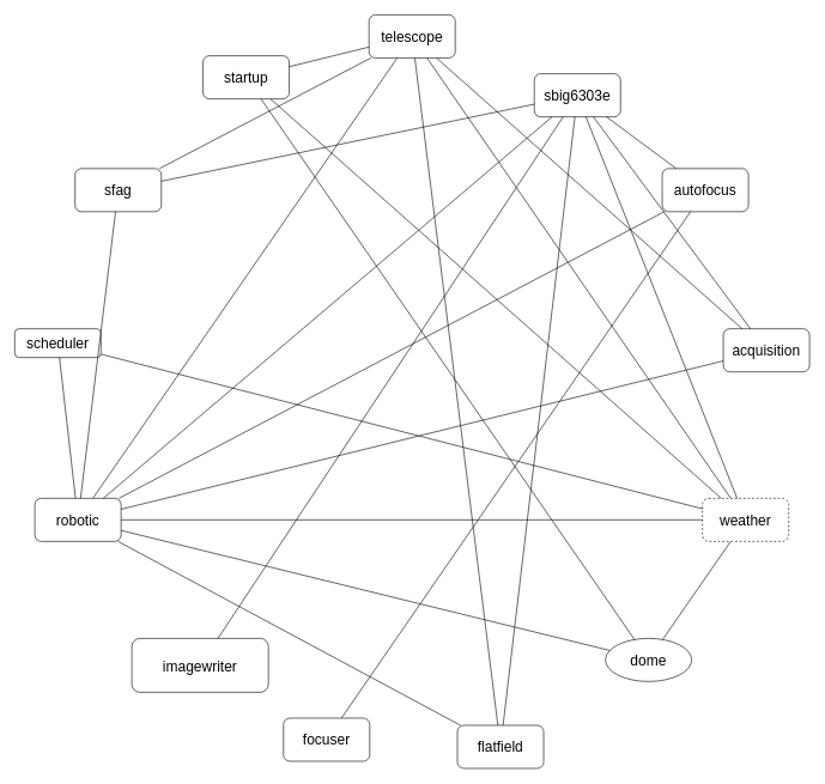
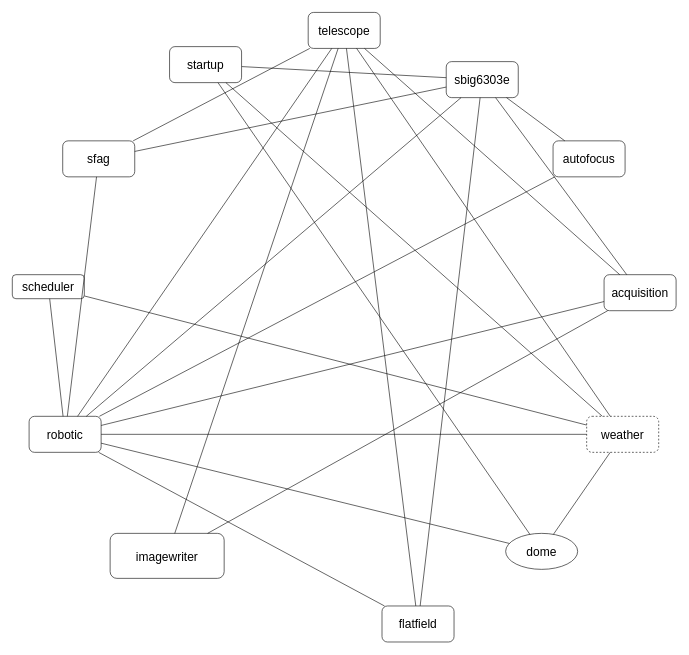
- <mxCell id="38" value="" style="endArrow=none;html=1;rounded=0;noEdgeStyle=1;fontSize=20;" edge="1" parent="1" source="2" target="36"><mxGeometry width="50" height="50" relative="1" as="geometry"><mxPoint x="462" y="630" as="sourcePoint" /><mxPoint x="512" y="580" as="targetPoint" /></mxGeometry></mxCell>
+ <mxCell id="38" value="" style="endArrow=none;html=1;rounded=0;noEdgeStyle=1;fontSize=20;" edge="1" parent="1" source="2" target="19"><mxGeometry width="50" height="50" relative="1" as="geometry"><mxPoint x="462" y="630" as="sourcePoint" /><mxPoint x="512" y="580" as="targetPoint" /></mxGeometry></mxCell>
- <mxCell id="12" value="" style="endArrow=none;html=1;rounded=0;noEdgeStyle=1;fontSize=20;" parent="1" source="3" target="10" edge="1"><mxGeometry width="50" height="50" relative="1" as="geometry"><mxPoint x="302" y="380" as="sourcePoint" /><mxPoint x="352" y="330" as="targetPoint" /></mxGeometry></mxCell>
+ <mxCell id="12" value="" style="endArrow=none;html=1;rounded=0;noEdgeStyle=1;fontSize=20;" parent="1" source="3" target="36" edge="1"><mxGeometry width="50" height="50" relative="1" as="geometry"><mxPoint x="302" y="380" as="sourcePoint" /><mxPoint x="352" y="330" as="targetPoint" /></mxGeometry></mxCell>
- <mxCell id="20" value="" style="endArrow=none;html=1;rounded=0;noEdgeStyle=1;fontSize=20;" edge="1" parent="1" source="19" target="3"><mxGeometry width="50" height="50" relative="1" as="geometry"><mxPoint x="462" y="430" as="sourcePoint" /><mxPoint x="512" y="380" as="targetPoint" /></mxGeometry></mxCell>
+ <mxCell id="20" value="" style="endArrow=none;html=1;rounded=0;noEdgeStyle=1;fontSize=20;" edge="1" parent="1" source="19" target="7"><mxGeometry width="50" height="50" relative="1" as="geometry"><mxPoint x="462" y="430" as="sourcePoint" /><mxPoint x="512" y="380" as="targetPoint" /></mxGeometry></mxCell>
- <mxCell id="5" value="" style="endArrow=none;html=1;rounded=0;noEdgeStyle=1;fontSize=20;" parent="1" source="4" target="16" edge="1"><mxGeometry width="50" height="50" relative="1" as="geometry"><mxPoint x="112" y="470" as="sourcePoint" /><mxPoint x="162" y="420" as="targetPoint" /></mxGeometry></mxCell>
- <mxCell id="16" value="focuser" style="rounded=1;whiteSpace=wrap;html=1;fontSize=20;" vertex="1" parent="1"><mxGeometry x="394" y="999" width="120" height="60" as="geometry" /></mxCell>
